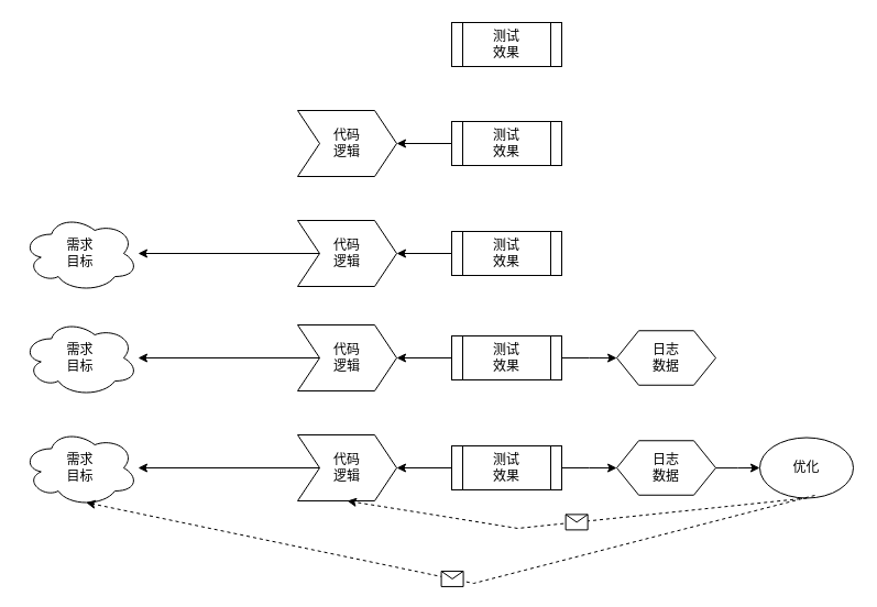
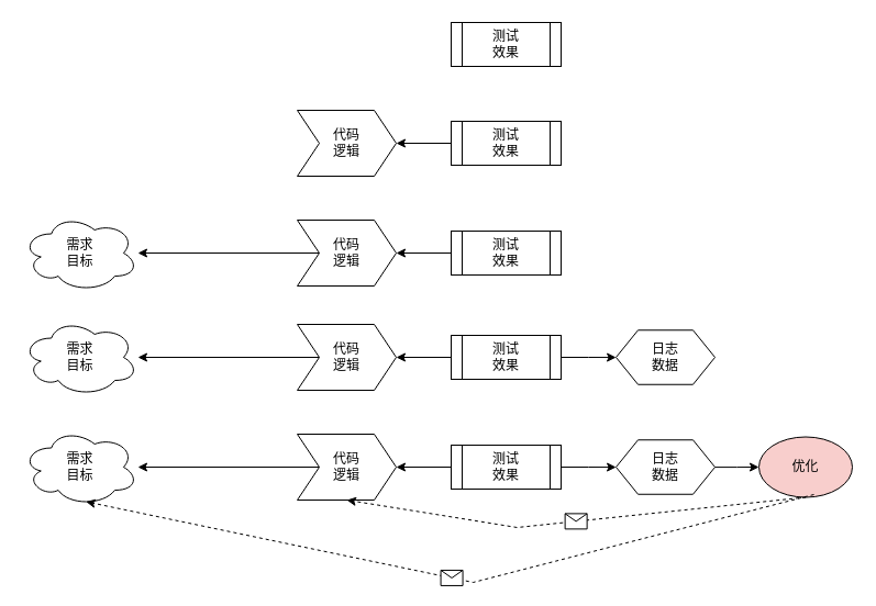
- <mxCell id="26" value="优化" style="ellipse;whiteSpace=wrap;html=1;" vertex="1" parent="1"><mxGeometry x="690" y="397.5" width="85" height="55" as="geometry" /></mxCell>
+ <mxCell id="26" value="优化" style="ellipse;whiteSpace=wrap;html=1;fillColor=#f8cecc;" vertex="1" parent="1"><mxGeometry x="690" y="397.5" width="85" height="55" as="geometry" /></mxCell>
